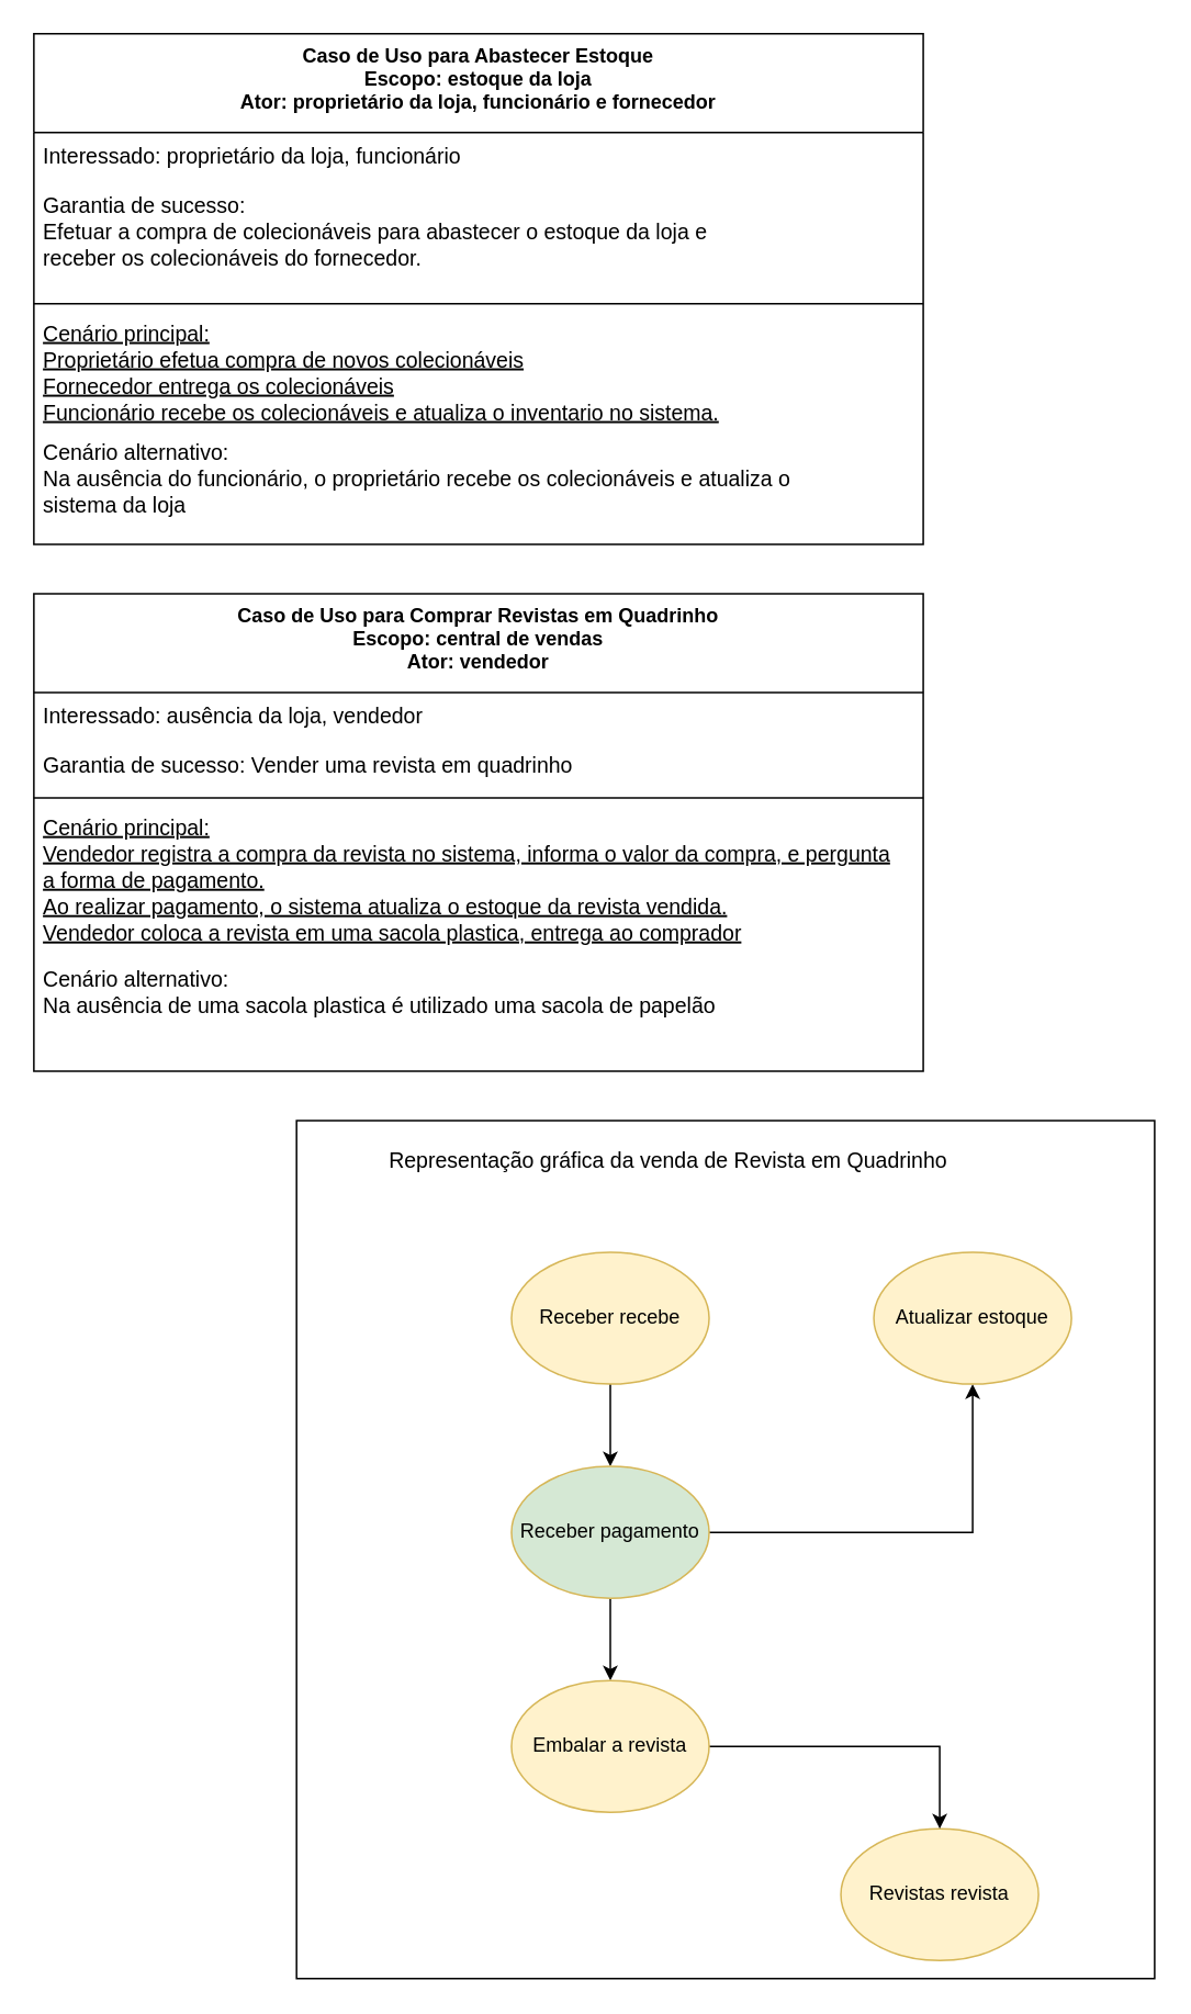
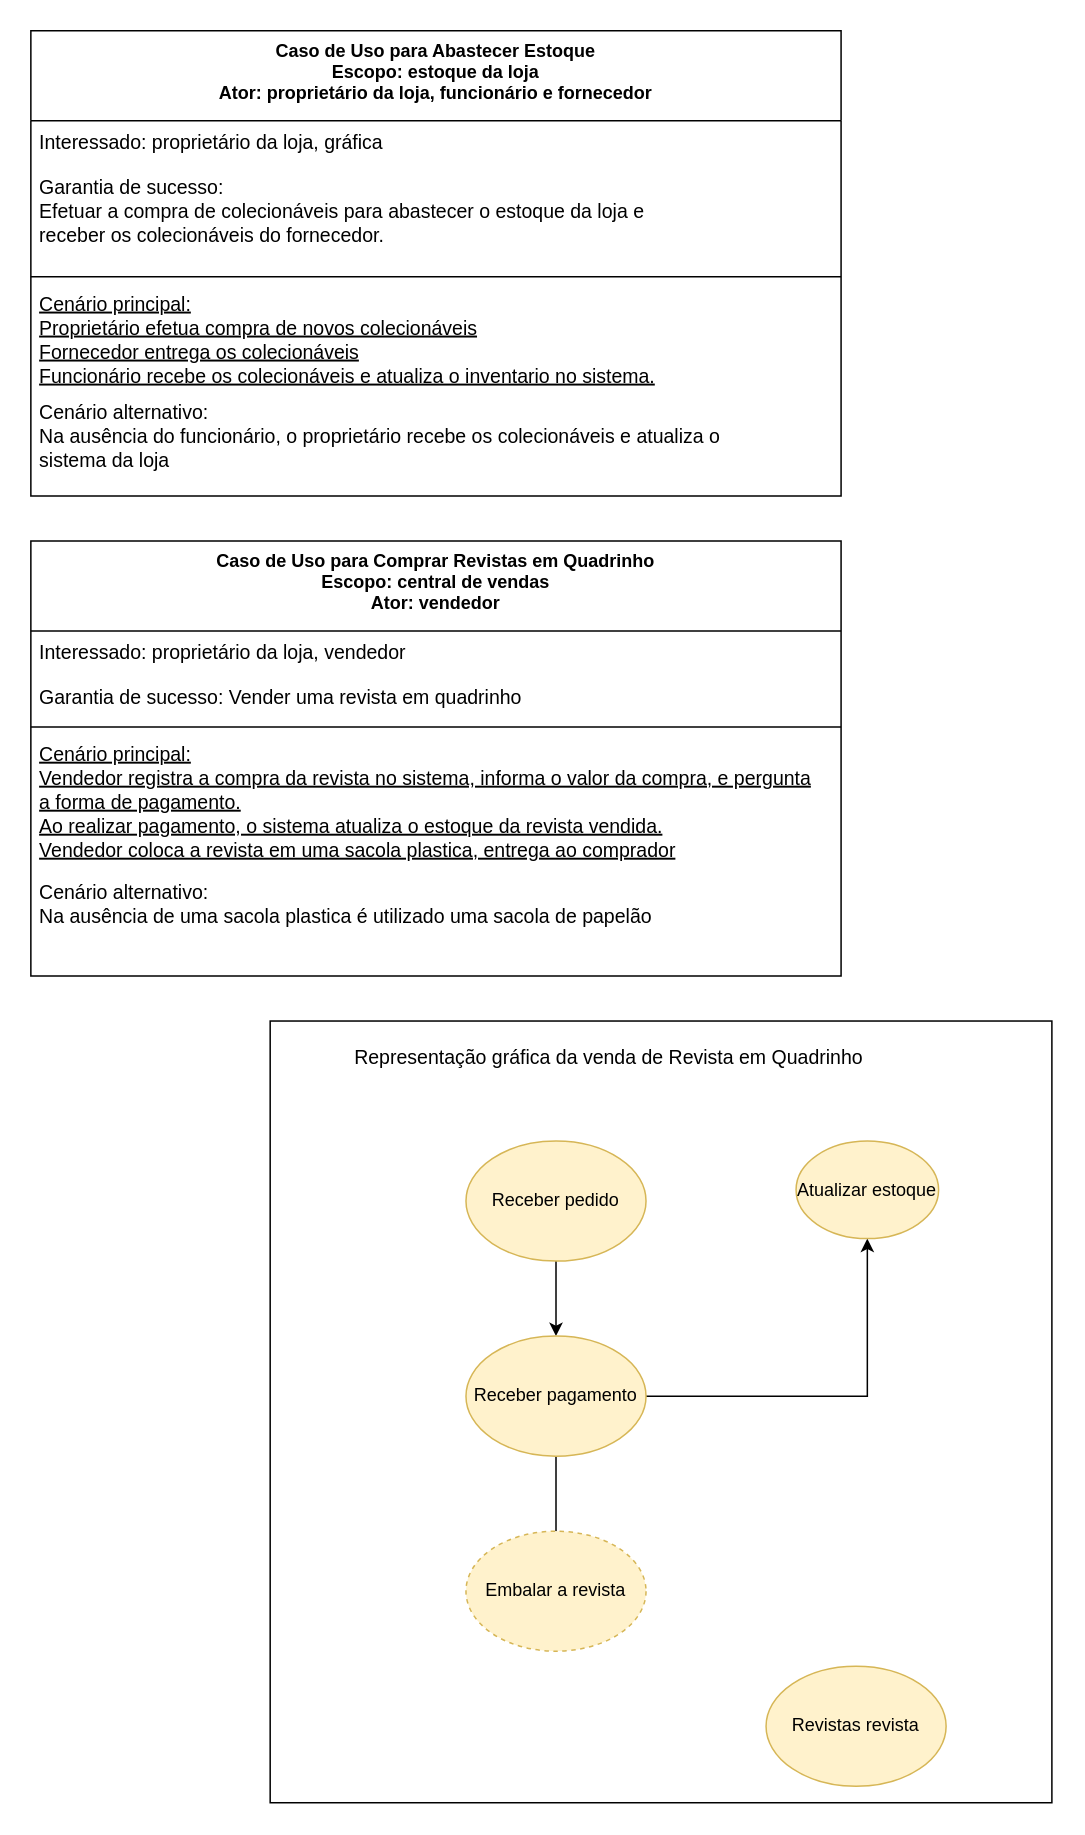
- <mxCell id="4" value="Interessado: proprietário da loja, funcionário" style="text;align=left;verticalAlign=top;spacingLeft=4;spacingRight=4;overflow=hidden;rotatable=0;points=[[0,0.5],[1,0.5]];portConstraint=eastwest;fontSize=13;" parent="3" vertex="1"><mxGeometry y="60" width="540" height="30" as="geometry" /></mxCell>
+ <mxCell id="4" value="Interessado: proprietário da loja, gráfica" style="text;align=left;verticalAlign=top;spacingLeft=4;spacingRight=4;overflow=hidden;rotatable=0;points=[[0,0.5],[1,0.5]];portConstraint=eastwest;fontSize=13;" parent="3" vertex="1"><mxGeometry y="60" width="540" height="30" as="geometry" /></mxCell>
- <mxCell id="10" value="Interessado: ausência da loja, vendedor" style="text;align=left;verticalAlign=top;spacingLeft=4;spacingRight=4;overflow=hidden;rotatable=0;points=[[0,0.5],[1,0.5]];portConstraint=eastwest;fontSize=13;" vertex="1" parent="9"><mxGeometry y="60" width="540" height="30" as="geometry" /></mxCell>
+ <mxCell id="10" value="Interessado: proprietário da loja, vendedor" style="text;align=left;verticalAlign=top;spacingLeft=4;spacingRight=4;overflow=hidden;rotatable=0;points=[[0,0.5],[1,0.5]];portConstraint=eastwest;fontSize=13;" vertex="1" parent="9"><mxGeometry y="60" width="540" height="30" as="geometry" /></mxCell>
- <mxCell id="17" value="Receber recebe" style="ellipse;whiteSpace=wrap;html=1;fillColor=#fff2cc;strokeColor=#d6b656;" vertex="1" parent="1"><mxGeometry x="310" y="760" width="120" height="80" as="geometry" /></mxCell>
+ <mxCell id="17" value="Receber pedido" style="ellipse;whiteSpace=wrap;html=1;fillColor=#fff2cc;strokeColor=#d6b656;" vertex="1" parent="1"><mxGeometry x="310" y="760" width="120" height="80" as="geometry" /></mxCell>
- <mxCell id="21" value="Atualizar estoque" style="ellipse;whiteSpace=wrap;html=1;fillColor=#fff2cc;strokeColor=#d6b656;" vertex="1" parent="1"><mxGeometry x="530" y="760" width="120" height="80" as="geometry" /></mxCell>
+ <mxCell id="21" value="Atualizar estoque" style="ellipse;whiteSpace=wrap;html=1;fillColor=#fff2cc;strokeColor=#d6b656;" vertex="1" parent="1"><mxGeometry x="530" y="760" width="95" height="65" as="geometry" /></mxCell>
- <mxCell id="20" value="Receber pagamento" style="ellipse;whiteSpace=wrap;html=1;fillColor=#d5e8d4;strokeColor=#d6b656;" vertex="1" parent="1"><mxGeometry x="310" y="890" width="120" height="80" as="geometry" /></mxCell>
+ <mxCell id="20" value="Receber pagamento" style="ellipse;whiteSpace=wrap;html=1;fillColor=#fff2cc;strokeColor=#d6b656;" vertex="1" parent="1"><mxGeometry x="310" y="890" width="120" height="80" as="geometry" /></mxCell>
- <mxCell id="18" value="" style="edgeStyle=orthogonalEdgeStyle;rounded=0;orthogonalLoop=1;jettySize=auto;html=1;" edge="1" parent="1" source="20" target="24"><mxGeometry relative="1" as="geometry" /></mxCell>
+ <mxCell id="18" value="" style="edgeStyle=orthogonalEdgeStyle;rounded=0;orthogonalLoop=1;jettySize=auto;html=1;endArrow=none;" edge="1" parent="1" source="20" target="24"><mxGeometry relative="1" as="geometry" /></mxCell>
- <mxCell id="24" value="Embalar a revista" style="ellipse;whiteSpace=wrap;html=1;fillColor=#fff2cc;strokeColor=#d6b656;" vertex="1" parent="1"><mxGeometry x="310" y="1020" width="120" height="80" as="geometry" /></mxCell>
+ <mxCell id="24" value="Embalar a revista" style="ellipse;whiteSpace=wrap;html=1;fillColor=#fff2cc;strokeColor=#d6b656;dashed=1;" vertex="1" parent="1"><mxGeometry x="310" y="1020" width="120" height="80" as="geometry" /></mxCell>
- <mxCell id="23" style="edgeStyle=orthogonalEdgeStyle;rounded=0;orthogonalLoop=1;jettySize=auto;html=1;" edge="1" parent="1" source="24" target="22"><mxGeometry relative="1" as="geometry" /></mxCell>
